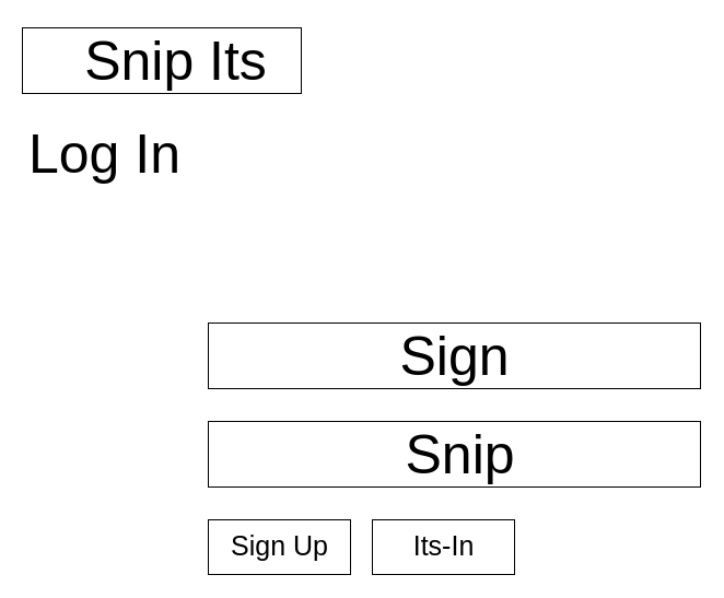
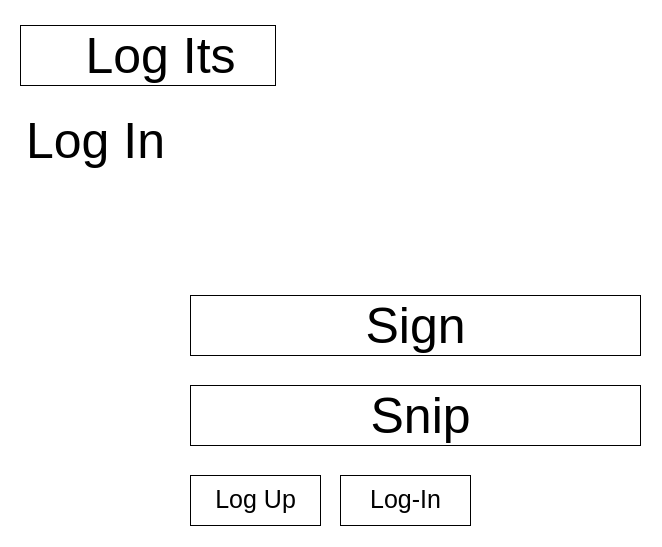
- <mxCell id="12" value="Snip Its" style="text;html=1;resizable=0;autosize=1;align=center;verticalAlign=middle;points=[];fillColor=none;strokeColor=none;rounded=0;fontSize=50;" parent="1" vertex="1"><mxGeometry x="70" y="20" width="180" height="70" as="geometry" /></mxCell>
+ <mxCell id="12" value="Log Its" style="text;html=1;resizable=0;autosize=1;align=center;verticalAlign=middle;points=[];fillColor=none;strokeColor=none;rounded=0;fontSize=50;" parent="1" vertex="1"><mxGeometry x="70" y="20" width="180" height="70" as="geometry" /></mxCell>
- <mxCell id="6" value="&lt;font style=&quot;font-size: 25px&quot;&gt;Sign Up&lt;/font&gt;" style="text;html=1;resizable=0;autosize=1;align=center;verticalAlign=middle;points=[];fillColor=none;strokeColor=none;rounded=0;fontSize=50;" parent="1" vertex="1"><mxGeometry x="205" y="455" width="100" height="70" as="geometry" /></mxCell>
+ <mxCell id="6" value="&lt;font style=&quot;font-size: 25px&quot;&gt;Log Up&lt;/font&gt;" style="text;html=1;resizable=0;autosize=1;align=center;verticalAlign=middle;points=[];fillColor=none;strokeColor=none;rounded=0;fontSize=50;" parent="1" vertex="1"><mxGeometry x="205" y="455" width="100" height="70" as="geometry" /></mxCell>
- <mxCell id="4" value="&lt;font style=&quot;font-size: 25px&quot;&gt;Its-In&lt;/font&gt;" style="text;html=1;resizable=0;autosize=1;align=center;verticalAlign=middle;points=[];fillColor=none;strokeColor=none;rounded=0;fontSize=50;" parent="1" vertex="1"><mxGeometry x="360" y="455" width="90" height="70" as="geometry" /></mxCell>
+ <mxCell id="4" value="&lt;font style=&quot;font-size: 25px&quot;&gt;Log-In&lt;/font&gt;" style="text;html=1;resizable=0;autosize=1;align=center;verticalAlign=middle;points=[];fillColor=none;strokeColor=none;rounded=0;fontSize=50;" parent="1" vertex="1"><mxGeometry x="360" y="455" width="90" height="70" as="geometry" /></mxCell>
